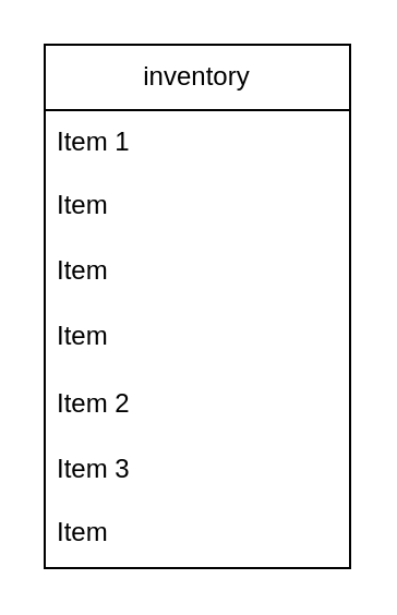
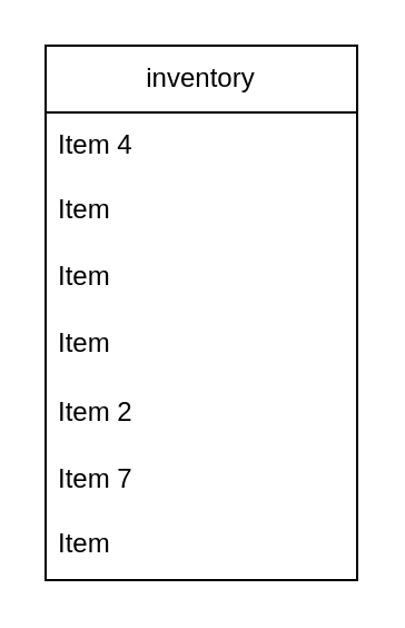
- <mxCell id="3" value="Item 1" style="text;strokeColor=none;fillColor=none;align=left;verticalAlign=middle;spacingLeft=4;spacingRight=4;overflow=hidden;points=[[0,0.5],[1,0.5]];portConstraint=eastwest;rotatable=0;whiteSpace=wrap;html=1;" vertex="1" parent="2"><mxGeometry y="30" width="140" height="30" as="geometry" /></mxCell>
+ <mxCell id="3" value="Item 4" style="text;strokeColor=none;fillColor=none;align=left;verticalAlign=middle;spacingLeft=4;spacingRight=4;overflow=hidden;points=[[0,0.5],[1,0.5]];portConstraint=eastwest;rotatable=0;whiteSpace=wrap;html=1;" vertex="1" parent="2"><mxGeometry y="30" width="140" height="30" as="geometry" /></mxCell>
- <mxCell id="8" value="Item 3" style="text;strokeColor=none;fillColor=none;align=left;verticalAlign=middle;spacingLeft=4;spacingRight=4;overflow=hidden;points=[[0,0.5],[1,0.5]];portConstraint=eastwest;rotatable=0;whiteSpace=wrap;html=1;" vertex="1" parent="2"><mxGeometry y="180" width="140" height="30" as="geometry" /></mxCell>
+ <mxCell id="8" value="Item 7" style="text;strokeColor=none;fillColor=none;align=left;verticalAlign=middle;spacingLeft=4;spacingRight=4;overflow=hidden;points=[[0,0.5],[1,0.5]];portConstraint=eastwest;rotatable=0;whiteSpace=wrap;html=1;" vertex="1" parent="2"><mxGeometry y="180" width="140" height="30" as="geometry" /></mxCell>
